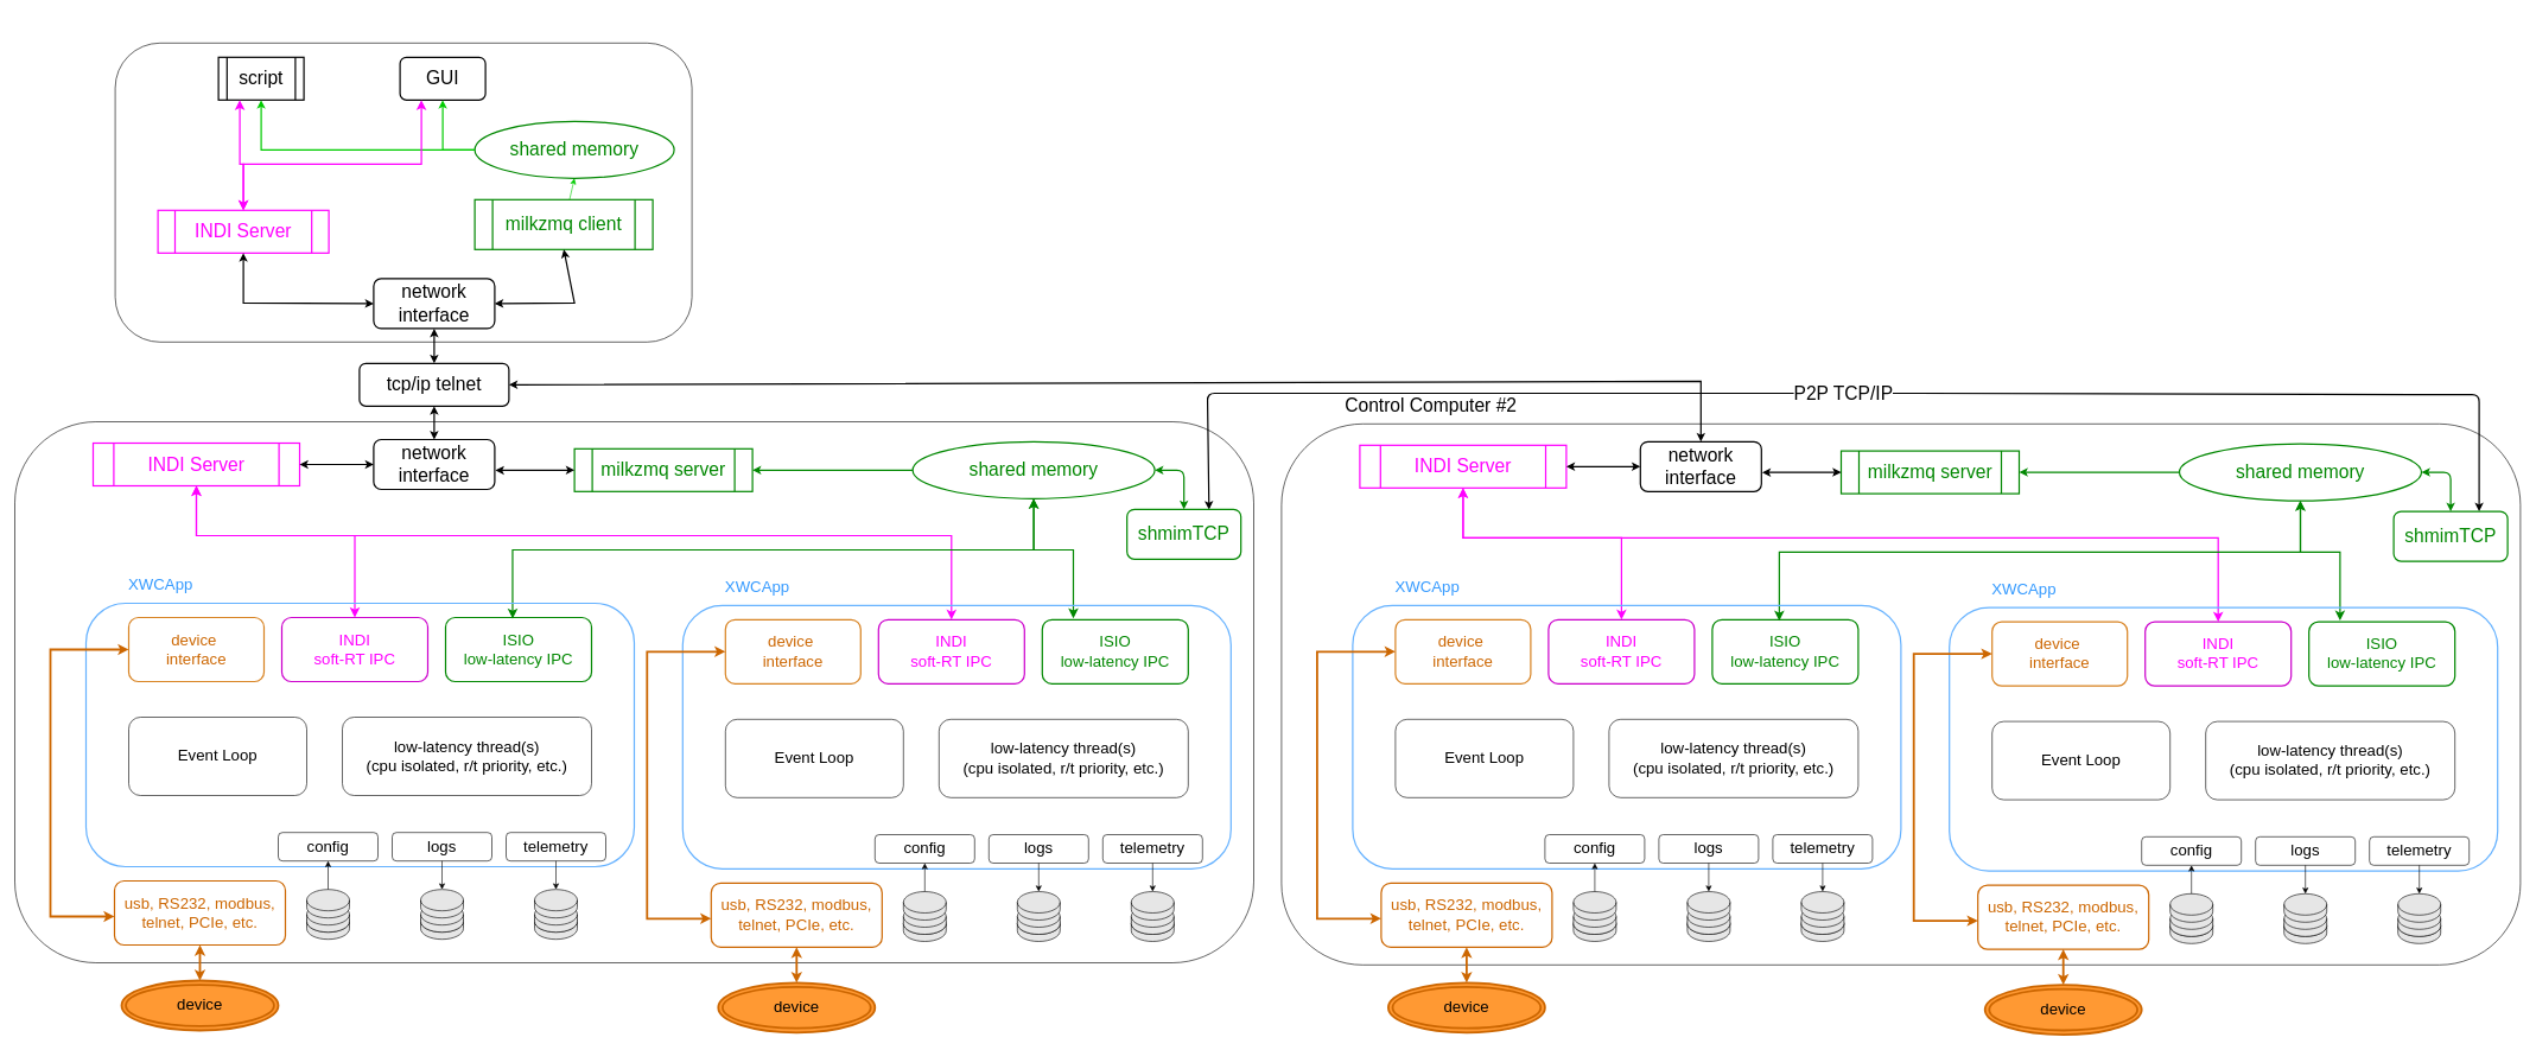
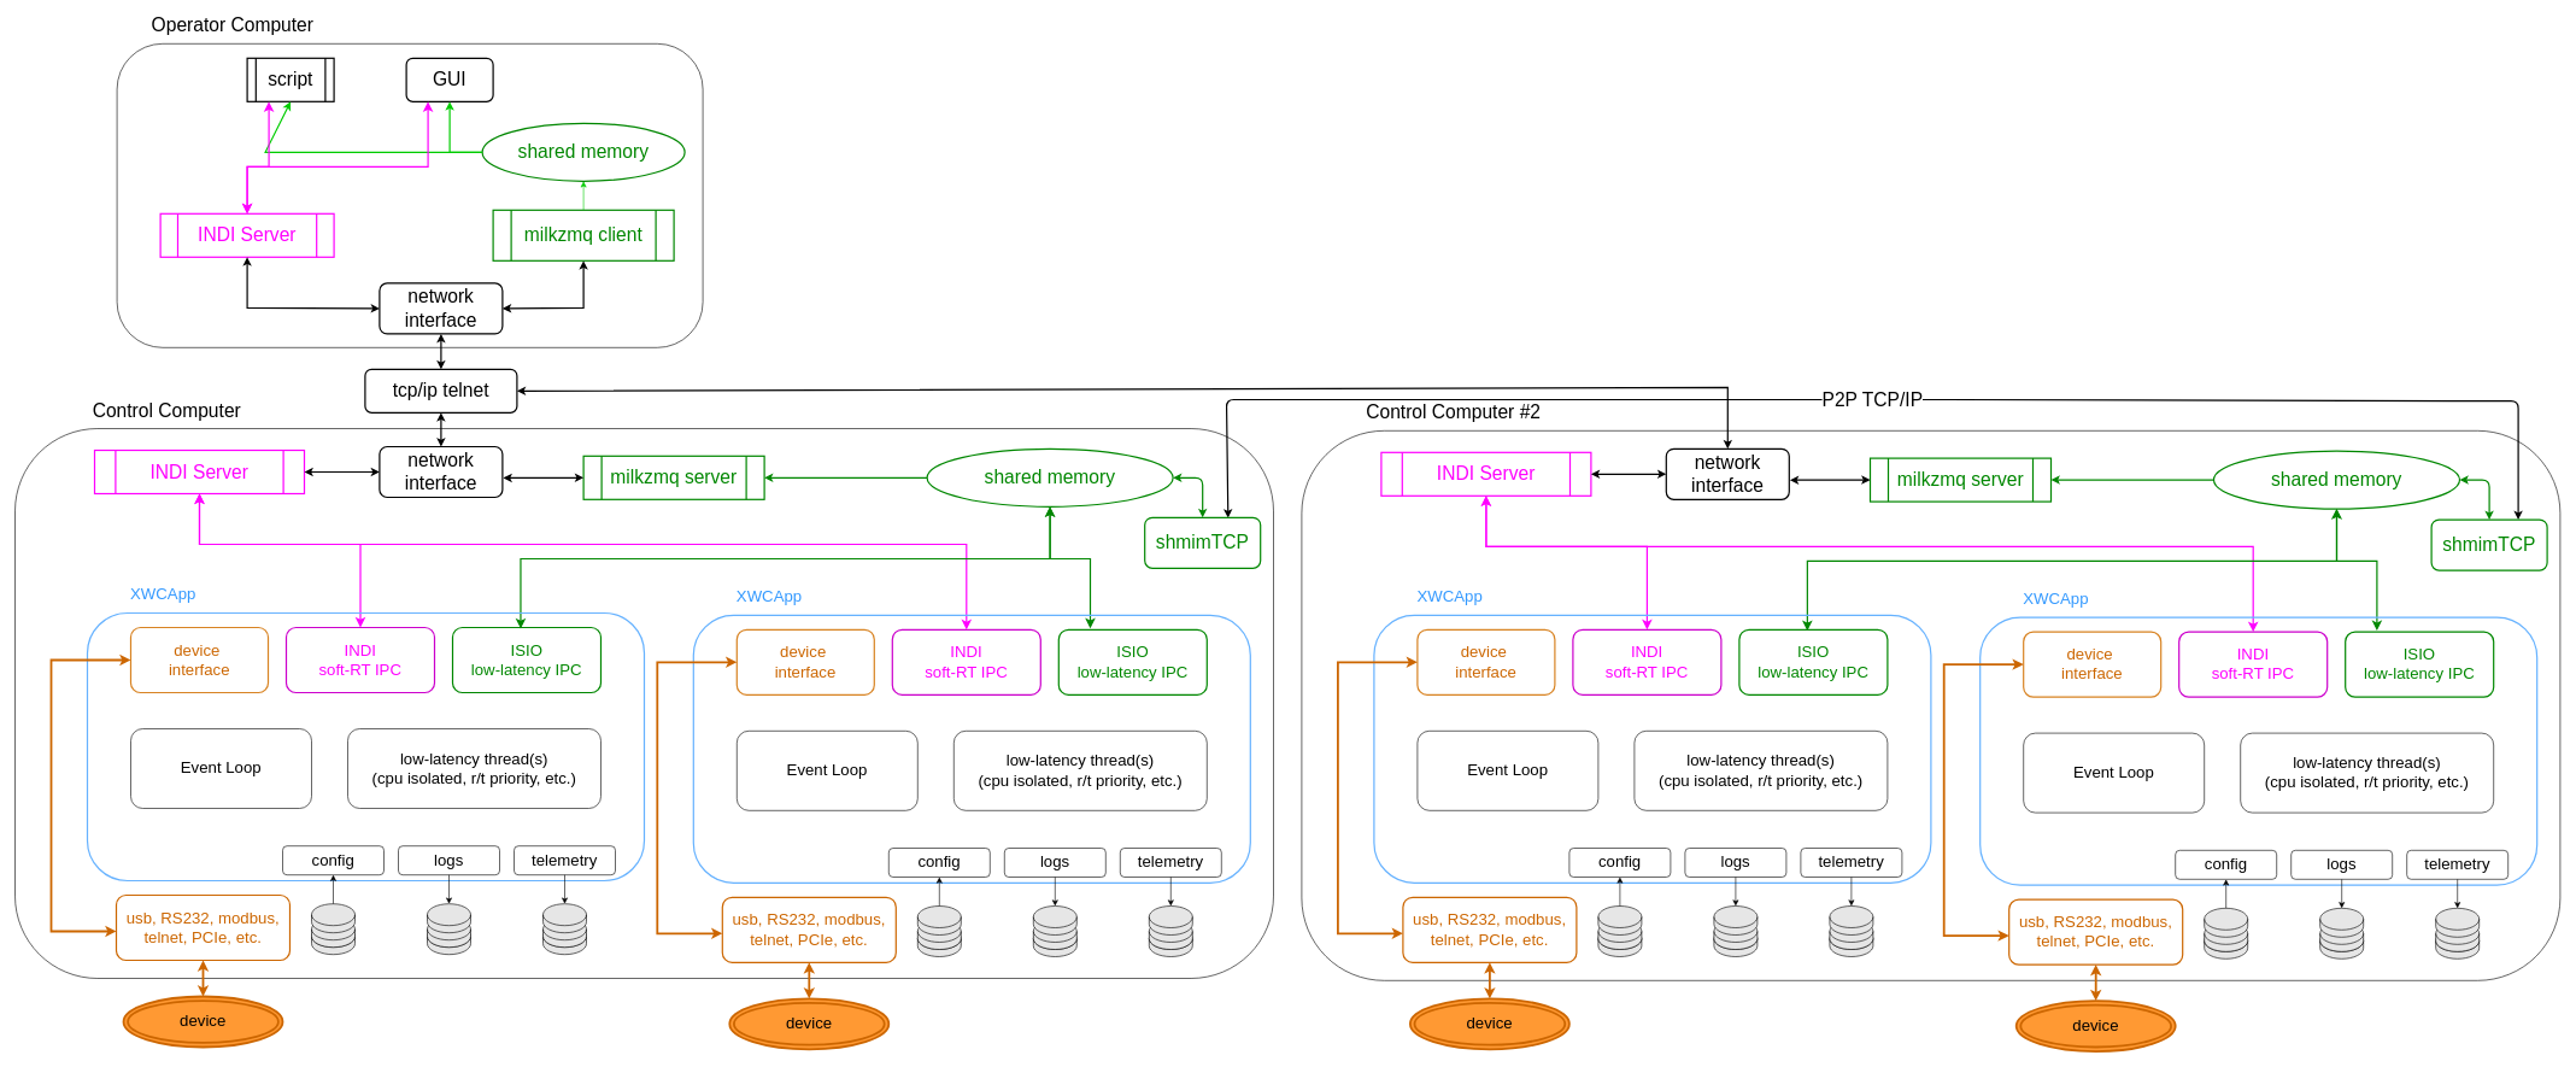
+ <mxCell id="11" value="&lt;font style=&quot;font-size: 26px;&quot;&gt;Operator Computer&lt;/font&gt;" style="text;html=1;align=center;verticalAlign=middle;whiteSpace=wrap;rounded=0;fontColor=#000000;" parent="1" vertex="1"><mxGeometry x="191" y="20" width="260" height="30" as="geometry" /></mxCell>
- <mxCell id="16" value="&lt;font style=&quot;font-size: 26px;&quot;&gt;script&lt;/font&gt;" style="shape=process;whiteSpace=wrap;html=1;backgroundOutline=1;fillColor=none;strokeColor=#000000;fontColor=#000000;strokeWidth=2;" parent="1" vertex="1"><mxGeometry x="306" y="80" width="120" height="60" as="geometry" /></mxCell>
+ <mxCell id="16" value="&lt;font style=&quot;font-size: 26px;&quot;&gt;script&lt;/font&gt;" style="shape=process;whiteSpace=wrap;html=1;backgroundOutline=1;fillColor=none;strokeColor=#000000;fontColor=#000000;strokeWidth=2;" parent="1" vertex="1"><mxGeometry x="341" y="80" width="120" height="60" as="geometry" /></mxCell>
- <mxCell id="9" value="&lt;font style=&quot;font-size: 26px;&quot; color=&quot;#008700&quot;&gt;milkzmq client&lt;/font&gt;" style="shape=process;whiteSpace=wrap;html=1;backgroundOutline=1;strokeColor=#008700;strokeWidth=2;fillColor=none;" parent="1" vertex="1"><mxGeometry x="666" y="280" width="250" height="70" as="geometry" /></mxCell>
+ <mxCell id="9" value="&lt;font style=&quot;font-size: 26px;&quot; color=&quot;#008700&quot;&gt;milkzmq client&lt;/font&gt;" style="shape=process;whiteSpace=wrap;html=1;backgroundOutline=1;strokeColor=#008700;strokeWidth=2;fillColor=none;" parent="1" vertex="1"><mxGeometry x="681" y="290" width="250" height="70" as="geometry" /></mxCell>
+ <mxCell id="33" value="&lt;font style=&quot;font-size: 26px;&quot;&gt;Control Computer&lt;/font&gt;" style="text;html=1;align=center;verticalAlign=middle;whiteSpace=wrap;rounded=0;fontColor=#000000;" parent="21" vertex="1"><mxGeometry x="80" width="260" height="30" as="geometry" /></mxCell>
